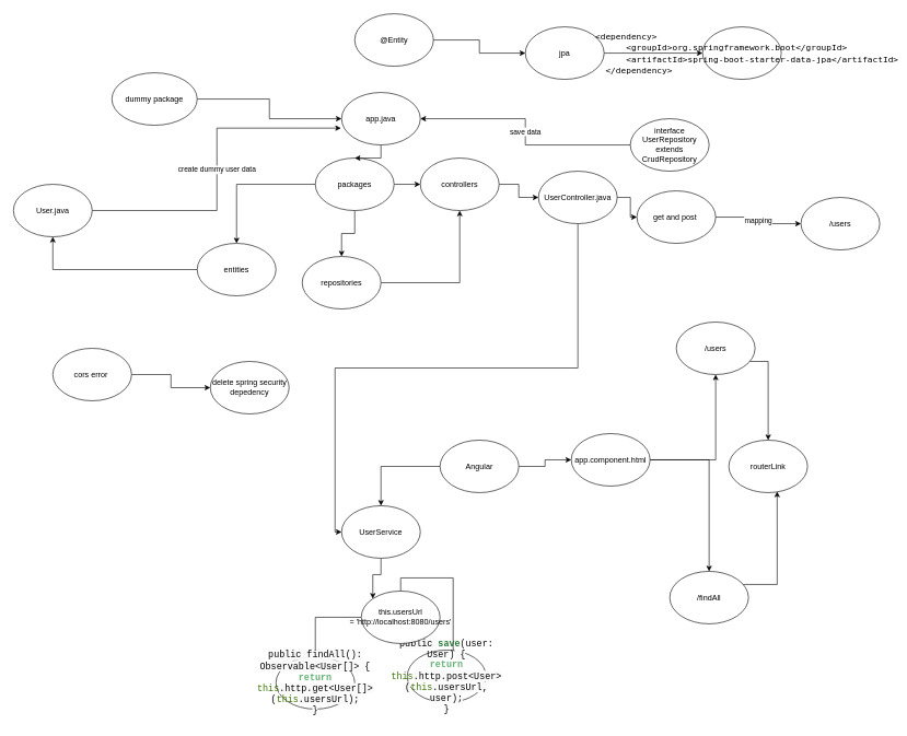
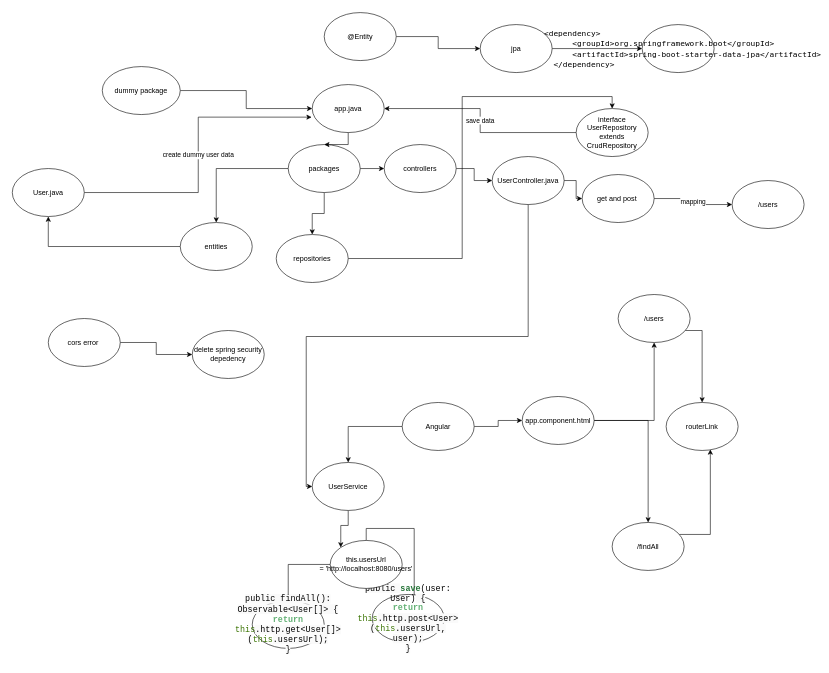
- <mxCell id="10" style="edgeStyle=orthogonalEdgeStyle;rounded=0;orthogonalLoop=1;jettySize=auto;html=1;" edge="1" parent="1" source="11" target="7"><mxGeometry relative="1" as="geometry" /></mxCell>
+ <mxCell id="10" style="edgeStyle=orthogonalEdgeStyle;rounded=0;orthogonalLoop=1;jettySize=auto;html=1;entryX=0.5;entryY=0;entryDx=0;entryDy=0;" edge="1" parent="1" source="11" target="20"><mxGeometry relative="1" as="geometry" /></mxCell>
